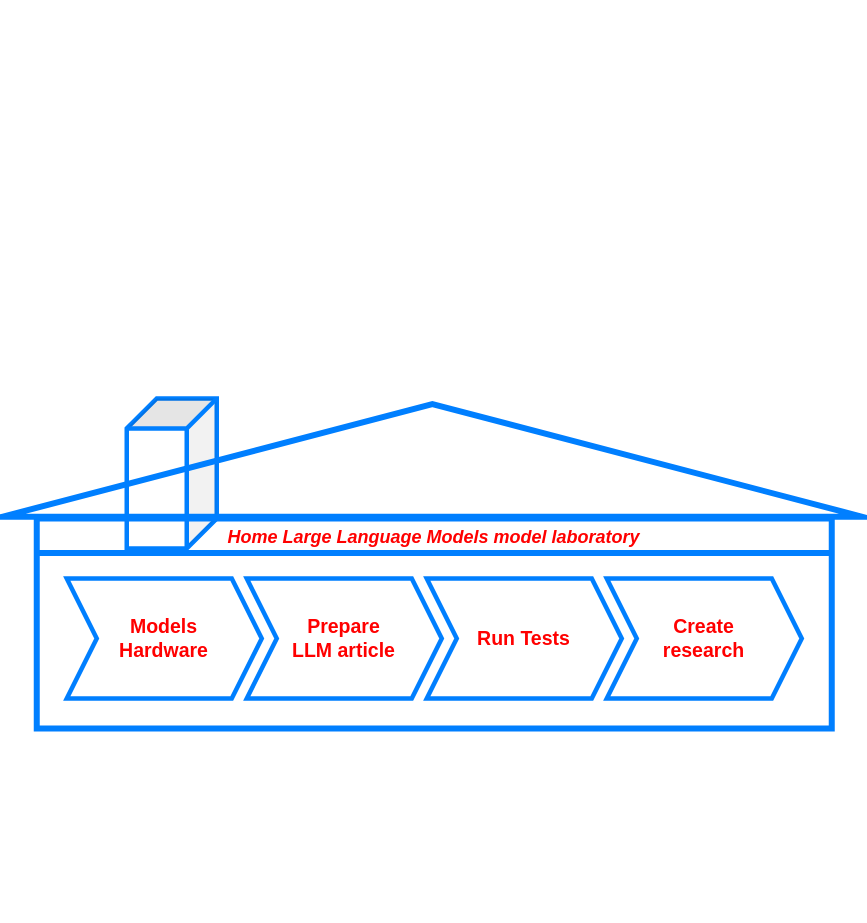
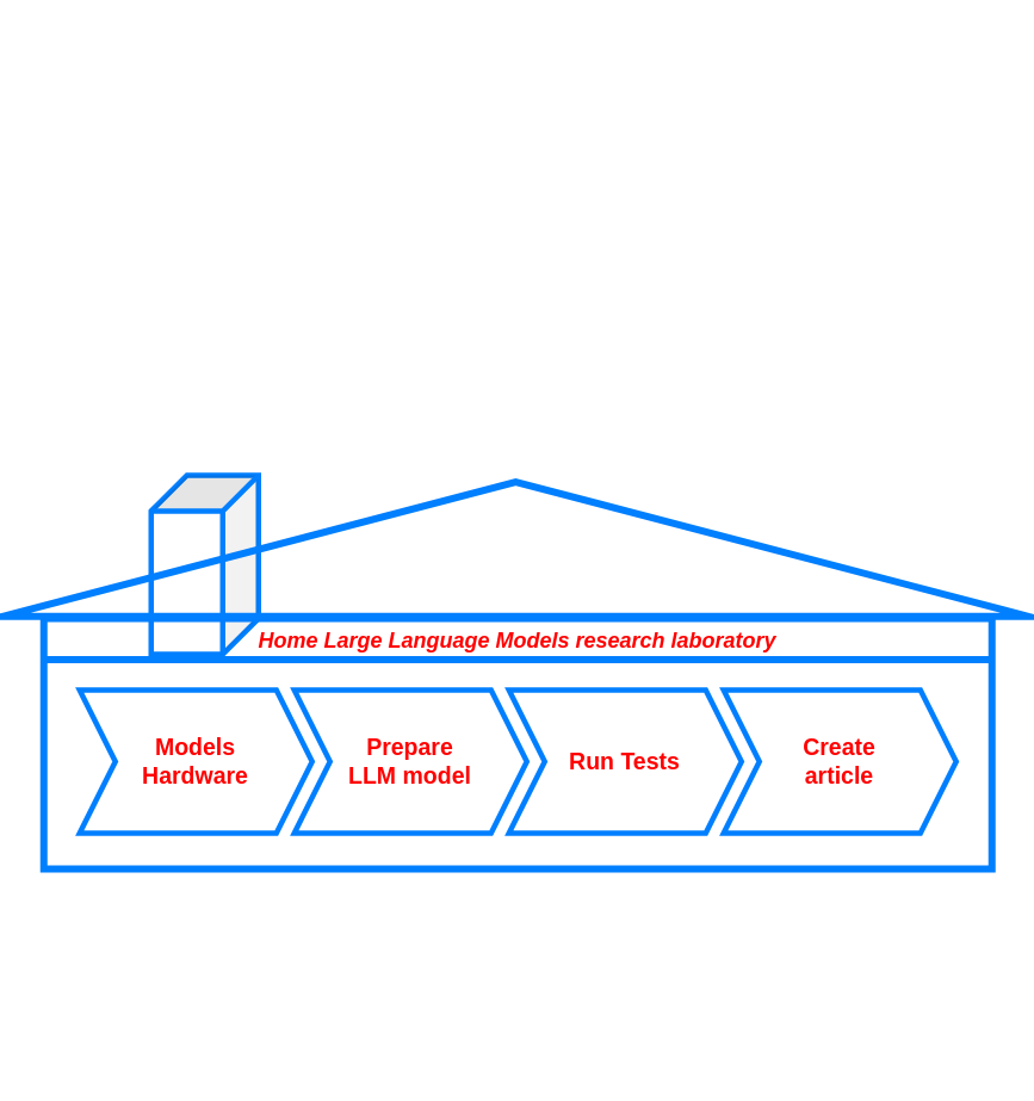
- <mxCell id="3" value="Home Large Language Models model laboratory" style="swimlane;strokeWidth=4;fontStyle=3;fillColor=none;strokeColor=#007FFF;fontColor=#FF0000;" vertex="1" parent="1"><mxGeometry x="20" y="345" width="530" height="140" as="geometry" /></mxCell>
+ <mxCell id="3" value="Home Large Language Models research laboratory" style="swimlane;strokeWidth=4;fontStyle=3;fillColor=none;strokeColor=#007FFF;fontColor=#FF0000;" vertex="1" parent="1"><mxGeometry x="20" y="345" width="530" height="140" as="geometry" /></mxCell>
- <mxCell id="5" value="&lt;b&gt;&lt;font color=&quot;#ff0000&quot; style=&quot;font-size: 13px;&quot;&gt;Prepare&lt;br&gt;LLM article&lt;/font&gt;&lt;/b&gt;" style="shape=step;perimeter=stepPerimeter;whiteSpace=wrap;html=1;fixedSize=1;strokeWidth=3;fillColor=none;strokeColor=#007FFF;" vertex="1" parent="3"><mxGeometry x="140" y="40" width="130" height="80" as="geometry" /></mxCell>
+ <mxCell id="5" value="&lt;b&gt;&lt;font color=&quot;#ff0000&quot; style=&quot;font-size: 13px;&quot;&gt;Prepare&lt;br&gt;LLM model&lt;/font&gt;&lt;/b&gt;" style="shape=step;perimeter=stepPerimeter;whiteSpace=wrap;html=1;fixedSize=1;strokeWidth=3;fillColor=none;strokeColor=#007FFF;" vertex="1" parent="3"><mxGeometry x="140" y="40" width="130" height="80" as="geometry" /></mxCell>
- <mxCell id="7" value="&lt;b&gt;&lt;font style=&quot;font-size: 13px;&quot;&gt;&lt;font color=&quot;#ff0000&quot;&gt;Create &lt;br&gt;research&lt;/font&gt;&lt;br&gt;&lt;/font&gt;&lt;/b&gt;" style="shape=step;perimeter=stepPerimeter;whiteSpace=wrap;html=1;fixedSize=1;strokeWidth=3;fillColor=none;strokeColor=#007FFF;" vertex="1" parent="3"><mxGeometry x="380" y="40" width="130" height="80" as="geometry" /></mxCell>
+ <mxCell id="7" value="&lt;b&gt;&lt;font style=&quot;font-size: 13px;&quot;&gt;&lt;font color=&quot;#ff0000&quot;&gt;Create &lt;br&gt;article&lt;/font&gt;&lt;br&gt;&lt;/font&gt;&lt;/b&gt;" style="shape=step;perimeter=stepPerimeter;whiteSpace=wrap;html=1;fixedSize=1;strokeWidth=3;fillColor=none;strokeColor=#007FFF;" vertex="1" parent="3"><mxGeometry x="380" y="40" width="130" height="80" as="geometry" /></mxCell>
